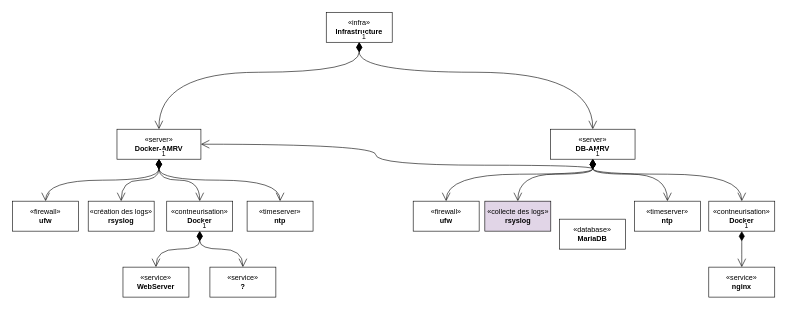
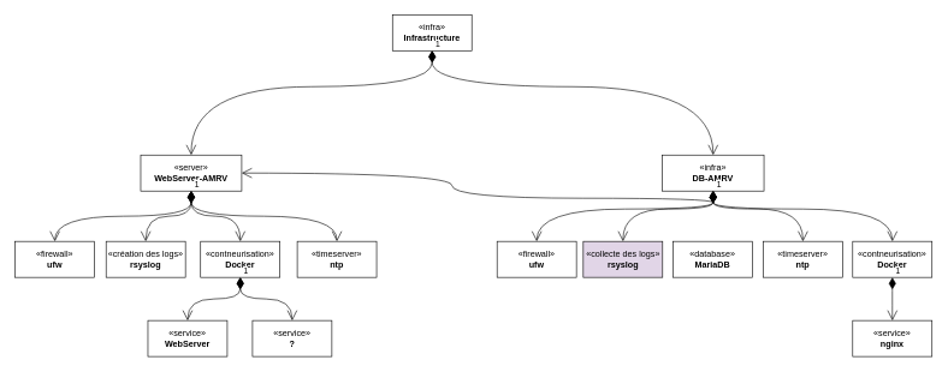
- <mxCell id="3" value="«server»&lt;br&gt;&lt;b&gt;Docker-AMRV&lt;/b&gt;" style="html=1;whiteSpace=wrap;" parent="1" vertex="1"><mxGeometry x="194" y="215" width="140" height="50" as="geometry" /></mxCell>
+ <mxCell id="3" value="«server»&lt;br&gt;&lt;b&gt;WebServer-AMRV&lt;/b&gt;" style="html=1;whiteSpace=wrap;" parent="1" vertex="1"><mxGeometry x="194" y="215" width="140" height="50" as="geometry" /></mxCell>
- <mxCell id="4" value="«server»&lt;br&gt;&lt;b&gt;DB-AMRV&lt;/b&gt;" style="html=1;whiteSpace=wrap;" parent="1" vertex="1"><mxGeometry x="917" y="215" width="141" height="50" as="geometry" /></mxCell>
+ <mxCell id="4" value="«infra»&lt;br&gt;&lt;b&gt;DB-AMRV&lt;/b&gt;" style="html=1;whiteSpace=wrap;" parent="1" vertex="1"><mxGeometry x="917" y="215" width="141" height="50" as="geometry" /></mxCell>
- <mxCell id="19" value="&lt;div&gt;«database»&lt;/div&gt;&lt;div&gt;&lt;b&gt;MariaDB&lt;/b&gt;&lt;/div&gt;" style="html=1;whiteSpace=wrap;" parent="1" vertex="1"><mxGeometry x="932" y="365" width="110" height="50" as="geometry" /></mxCell>
+ <mxCell id="19" value="&lt;div&gt;«database»&lt;/div&gt;&lt;div&gt;&lt;b&gt;MariaDB&lt;/b&gt;&lt;/div&gt;" style="html=1;whiteSpace=wrap;" parent="1" vertex="1"><mxGeometry x="932" y="335" width="110" height="50" as="geometry" /></mxCell>
